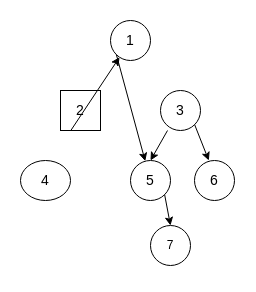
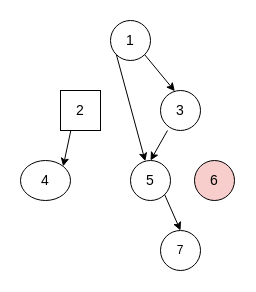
+ <mxCell id="9" value="" style="endArrow=classic;html=1;rounded=0;exitX=1;exitY=1;exitDx=0;exitDy=0;entryX=0.358;entryY=0.017;entryDx=0;entryDy=0;entryPerimeter=0;" edge="1" parent="1" source="2" target="4"><mxGeometry width="50" height="50" relative="1" as="geometry"><mxPoint x="180" y="100" as="sourcePoint" /><mxPoint x="230" y="50" as="targetPoint" /></mxGeometry></mxCell>
- <mxCell id="13" value="" style="endArrow=classic;html=1;rounded=0;exitX=0.258;exitY=1;exitDx=0;exitDy=0;exitPerimeter=0;" edge="1" parent="1" source="3" target="2"><mxGeometry width="50" height="50" relative="1" as="geometry"><mxPoint x="30" y="270" as="sourcePoint" /><mxPoint x="80" y="220" as="targetPoint" /></mxGeometry></mxCell>
+ <mxCell id="13" value="" style="endArrow=classic;html=1;rounded=0;exitX=0.258;exitY=1;exitDx=0;exitDy=0;exitPerimeter=0;entryX=1;entryY=0;entryDx=0;entryDy=0;" edge="1" parent="1" source="3" target="7"><mxGeometry width="50" height="50" relative="1" as="geometry"><mxPoint x="30" y="270" as="sourcePoint" /><mxPoint x="80" y="220" as="targetPoint" /></mxGeometry></mxCell>
- <mxCell id="11" value="" style="endArrow=classic;html=1;rounded=0;exitX=1;exitY=1;exitDx=0;exitDy=0;entryX=0.358;entryY=0;entryDx=0;entryDy=0;entryPerimeter=0;" edge="1" parent="1" source="4" target="6"><mxGeometry width="50" height="50" relative="1" as="geometry"><mxPoint x="270" y="140" as="sourcePoint" /><mxPoint x="320" y="90" as="targetPoint" /></mxGeometry></mxCell>
- <mxCell id="6" value="&lt;font style=&quot;font-size: 14px;&quot;&gt;6&lt;/font&gt;" style="ellipse;whiteSpace=wrap;html=1;aspect=fixed;" vertex="1" parent="1"><mxGeometry x="194" y="160" width="40" height="40" as="geometry" /></mxCell>
+ <mxCell id="6" value="&lt;font style=&quot;font-size: 14px;&quot;&gt;6&lt;/font&gt;" style="ellipse;whiteSpace=wrap;html=1;aspect=fixed;fillColor=#f8cecc;" vertex="1" parent="1"><mxGeometry x="194" y="160" width="40" height="40" as="geometry" /></mxCell>
- <mxCell id="8" value="7" style="ellipse;whiteSpace=wrap;html=1;aspect=fixed;" vertex="1" parent="1"><mxGeometry x="150" y="225" width="40" height="40" as="geometry" /></mxCell>
+ <mxCell id="8" value="7" style="ellipse;whiteSpace=wrap;html=1;aspect=fixed;" vertex="1" parent="1"><mxGeometry x="160" y="230" width="40" height="40" as="geometry" /></mxCell>
